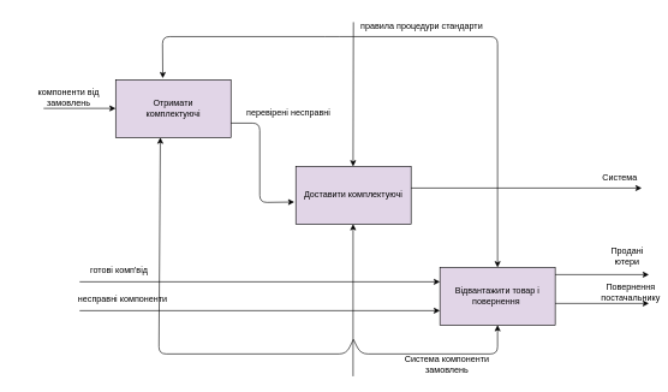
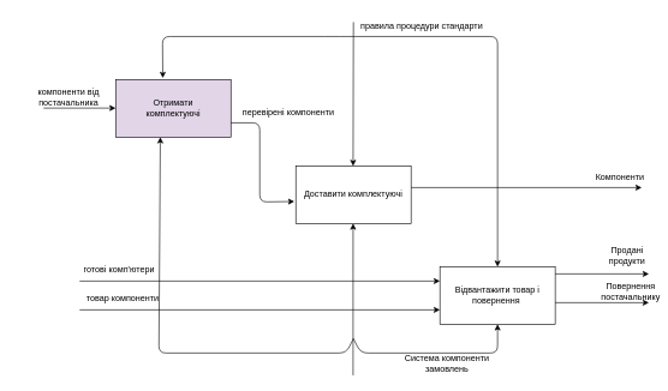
- <mxCell id="22" value="компоненти від замовлень" style="text;html=1;align=center;verticalAlign=middle;whiteSpace=wrap;rounded=0;" vertex="1" parent="1"><mxGeometry x="20" y="120" width="150" height="30" as="geometry" /></mxCell>
+ <mxCell id="22" value="компоненти від постачальника" style="text;html=1;align=center;verticalAlign=middle;whiteSpace=wrap;rounded=0;" vertex="1" parent="1"><mxGeometry x="20" y="120" width="150" height="30" as="geometry" /></mxCell>
- <mxCell id="24" value="перевірені несправні" style="text;html=1;align=center;verticalAlign=middle;whiteSpace=wrap;rounded=0;" vertex="1" parent="1"><mxGeometry x="320" y="140" width="160" height="30" as="geometry" /></mxCell>
+ <mxCell id="24" value="перевірені компоненти" style="text;html=1;align=center;verticalAlign=middle;whiteSpace=wrap;rounded=0;" vertex="1" parent="1"><mxGeometry x="320" y="140" width="160" height="30" as="geometry" /></mxCell>
- <mxCell id="18" value="Система" style="text;html=1;align=center;verticalAlign=middle;whiteSpace=wrap;rounded=0;" vertex="1" parent="1"><mxGeometry x="830" y="230" width="60" height="30" as="geometry" /></mxCell>
+ <mxCell id="18" value="Компоненти" style="text;html=1;align=center;verticalAlign=middle;whiteSpace=wrap;rounded=0;" vertex="1" parent="1"><mxGeometry x="830" y="230" width="60" height="30" as="geometry" /></mxCell>
- <mxCell id="3" value="&lt;div style=&quot;caret-color: rgb(0, 0, 0); color: rgb(0, 0, 0); font-family: Helvetica; font-size: 12px; font-style: normal; font-variant-caps: normal; font-weight: 400; letter-spacing: normal; orphans: auto; text-align: center; text-indent: 0px; text-transform: none; white-space: normal; widows: auto; word-spacing: 0px; -webkit-text-stroke-width: 0px; text-decoration: none;&quot;&gt;Доставити комплектуючі&lt;/div&gt;" style="whiteSpace=wrap;html=1;align=center;fillColor=#e1d5e7;" vertex="1" parent="1"><mxGeometry x="410" y="230" width="160" height="80" as="geometry" /></mxCell>
+ <mxCell id="3" value="&lt;div style=&quot;caret-color: rgb(0, 0, 0); color: rgb(0, 0, 0); font-family: Helvetica; font-size: 12px; font-style: normal; font-variant-caps: normal; font-weight: 400; letter-spacing: normal; orphans: auto; text-align: center; text-indent: 0px; text-transform: none; white-space: normal; widows: auto; word-spacing: 0px; -webkit-text-stroke-width: 0px; text-decoration: none;&quot;&gt;Доставити комплектуючі&lt;/div&gt;" style="whiteSpace=wrap;html=1;align=center;" vertex="1" parent="1"><mxGeometry x="410" y="230" width="160" height="80" as="geometry" /></mxCell>
- <mxCell id="19" value="Продані ютери" style="text;html=1;align=center;verticalAlign=middle;whiteSpace=wrap;rounded=0;" vertex="1" parent="1"><mxGeometry x="840" y="340" width="60" height="30" as="geometry" /></mxCell>
+ <mxCell id="19" value="Продані продукти" style="text;html=1;align=center;verticalAlign=middle;whiteSpace=wrap;rounded=0;" vertex="1" parent="1"><mxGeometry x="840" y="340" width="60" height="30" as="geometry" /></mxCell>
- <mxCell id="25" value="готові комп'від" style="text;html=1;align=center;verticalAlign=middle;whiteSpace=wrap;rounded=0;" vertex="1" parent="1"><mxGeometry x="80" y="360" width="170" height="30" as="geometry" /></mxCell>
+ <mxCell id="25" value="готові комп'ютери" style="text;html=1;align=center;verticalAlign=middle;whiteSpace=wrap;rounded=0;" vertex="1" parent="1"><mxGeometry x="80" y="360" width="170" height="30" as="geometry" /></mxCell>
- <mxCell id="4" value="Відвантажити товар і повернення&amp;nbsp;" style="whiteSpace=wrap;html=1;align=center;fillColor=#e1d5e7;" vertex="1" parent="1"><mxGeometry x="610" y="370" width="160" height="80" as="geometry" /></mxCell>
+ <mxCell id="4" value="Відвантажити товар і повернення&amp;nbsp;" style="whiteSpace=wrap;html=1;align=center;" vertex="1" parent="1"><mxGeometry x="610" y="370" width="160" height="80" as="geometry" /></mxCell>
- <mxCell id="26" value="несправні компоненти" style="text;html=1;align=center;verticalAlign=middle;whiteSpace=wrap;rounded=0;" vertex="1" parent="1"><mxGeometry y="400" width="160" height="30" as="geometry" x="90" /></mxCell>
+ <mxCell id="26" value="товар компоненти" style="text;html=1;align=center;verticalAlign=middle;whiteSpace=wrap;rounded=0;" vertex="1" parent="1"><mxGeometry y="400" width="160" height="30" as="geometry" x="90" /></mxCell>
